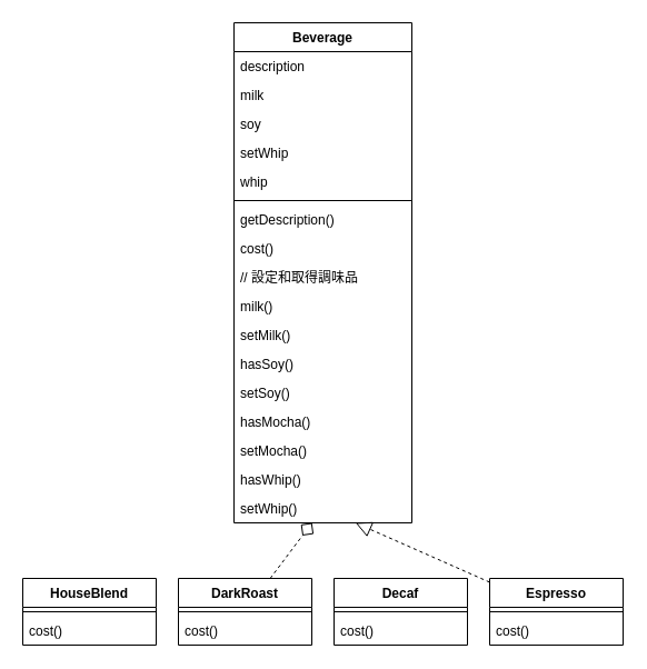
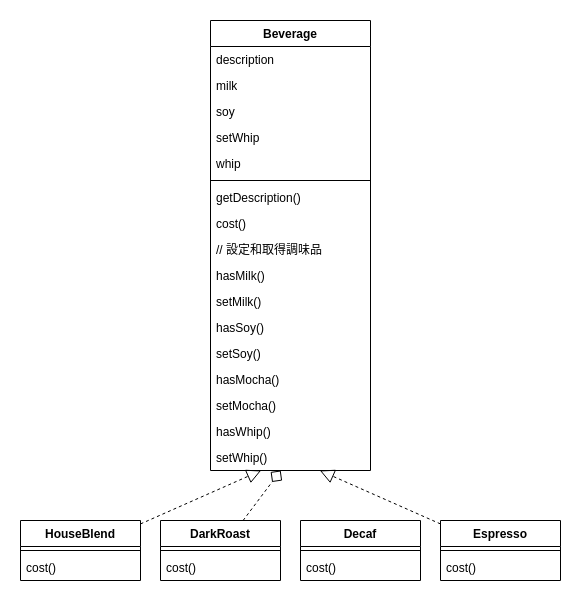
- <mxCell id="12" value="milk()" style="text;strokeColor=none;fillColor=none;align=left;verticalAlign=top;spacingLeft=4;spacingRight=4;overflow=hidden;rotatable=0;points=[[0,0.5],[1,0.5]];portConstraint=eastwest;whiteSpace=wrap;html=1;" vertex="1" parent="2"><mxGeometry y="242" width="160" height="26" as="geometry" /></mxCell>
+ <mxCell id="12" value="hasMilk()" style="text;strokeColor=none;fillColor=none;align=left;verticalAlign=top;spacingLeft=4;spacingRight=4;overflow=hidden;rotatable=0;points=[[0,0.5],[1,0.5]];portConstraint=eastwest;whiteSpace=wrap;html=1;" vertex="1" parent="2"><mxGeometry y="242" width="160" height="26" as="geometry" /></mxCell>
+ <mxCell id="32" value="" style="endArrow=block;dashed=1;endFill=0;endSize=12;html=1;rounded=0;" edge="1" parent="1" source="20" target="19"><mxGeometry width="160" relative="1" as="geometry"><mxPoint x="130" y="710" as="sourcePoint" /><mxPoint x="290" y="710" as="targetPoint" /></mxGeometry></mxCell>
